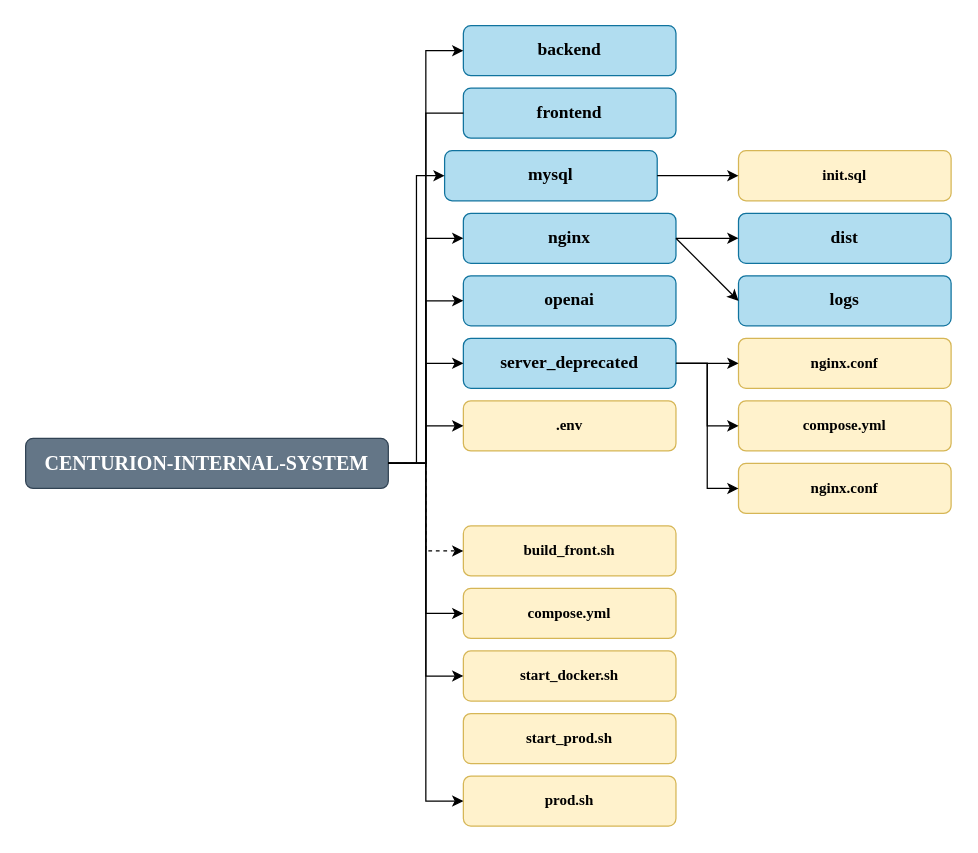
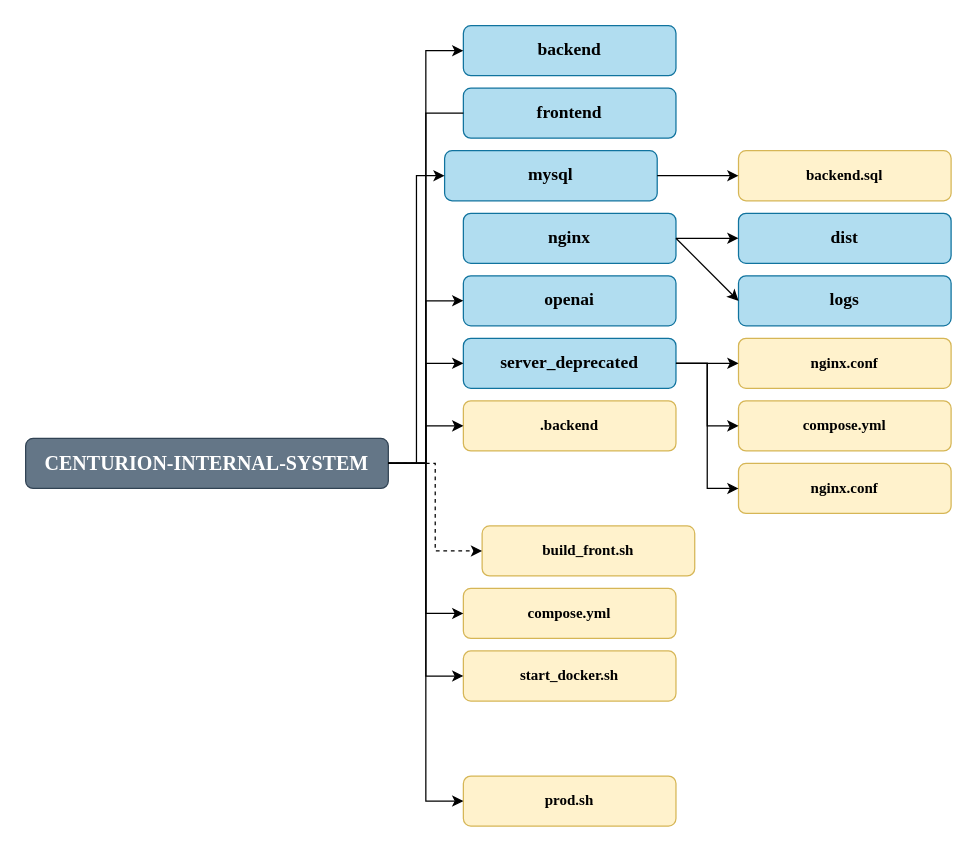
- <mxCell id="15" value="init.sql" style="rounded=1;whiteSpace=wrap;html=1;fillColor=#fff2cc;strokeColor=#d6b656;fontStyle=1;fontFamily=Poppins;fontSource=https%3A%2F%2Ffonts.googleapis.com%2Fcss%3Ffamily%3DPoppins;" vertex="1" parent="1"><mxGeometry x="590" y="120" width="170" height="40" as="geometry" /></mxCell>
+ <mxCell id="15" value="backend.sql" style="rounded=1;whiteSpace=wrap;html=1;fillColor=#fff2cc;strokeColor=#d6b656;fontStyle=1;fontFamily=Poppins;fontSource=https%3A%2F%2Ffonts.googleapis.com%2Fcss%3Ffamily%3DPoppins;" vertex="1" parent="1"><mxGeometry x="590" y="120" width="170" height="40" as="geometry" /></mxCell>
- <mxCell id="30" value="" style="endArrow=classic;html=1;rounded=0;exitX=1;exitY=0.5;exitDx=0;exitDy=0;entryX=0;entryY=0.5;entryDx=0;entryDy=0;edgeStyle=orthogonalEdgeStyle;" edge="1" parent="1" source="2" target="6"><mxGeometry width="50" height="50" relative="1" as="geometry"><mxPoint x="400" y="300" as="sourcePoint" /><mxPoint x="450" y="250" as="targetPoint" /></mxGeometry></mxCell>
- <mxCell id="9" value=".env" style="rounded=1;whiteSpace=wrap;html=1;fillColor=#fff2cc;strokeColor=#d6b656;fontStyle=1;fontFamily=Poppins;fontSource=https%3A%2F%2Ffonts.googleapis.com%2Fcss%3Ffamily%3DPoppins;" vertex="1" parent="1"><mxGeometry x="370" y="320" width="170" height="40" as="geometry" /></mxCell>
+ <mxCell id="9" value=".backend" style="rounded=1;whiteSpace=wrap;html=1;fillColor=#fff2cc;strokeColor=#d6b656;fontStyle=1;fontFamily=Poppins;fontSource=https%3A%2F%2Ffonts.googleapis.com%2Fcss%3Ffamily%3DPoppins;" vertex="1" parent="1"><mxGeometry x="370" y="320" width="170" height="40" as="geometry" /></mxCell>
- <mxCell id="10" value="build_front.sh" style="rounded=1;whiteSpace=wrap;html=1;fillColor=#fff2cc;strokeColor=#d6b656;fontStyle=1;fontFamily=Poppins;fontSource=https%3A%2F%2Ffonts.googleapis.com%2Fcss%3Ffamily%3DPoppins;" vertex="1" parent="1"><mxGeometry x="370" y="420" width="170" height="40" as="geometry" /></mxCell>
+ <mxCell id="10" value="build_front.sh" style="rounded=1;whiteSpace=wrap;html=1;fillColor=#fff2cc;strokeColor=#d6b656;fontStyle=1;fontFamily=Poppins;fontSource=https%3A%2F%2Ffonts.googleapis.com%2Fcss%3Ffamily%3DPoppins;" vertex="1" parent="1"><mxGeometry x="385" y="420" width="170" height="40" as="geometry" /></mxCell>
- <mxCell id="13" value="start_prod.sh" style="rounded=1;whiteSpace=wrap;html=1;fillColor=#fff2cc;strokeColor=#d6b656;fontStyle=1;fontFamily=Poppins;fontSource=https%3A%2F%2Ffonts.googleapis.com%2Fcss%3Ffamily%3DPoppins;" vertex="1" parent="1"><mxGeometry x="370" y="570" width="170" height="40" as="geometry" /></mxCell>
